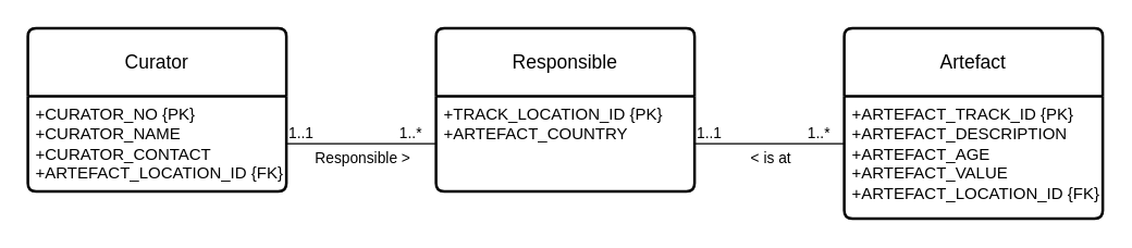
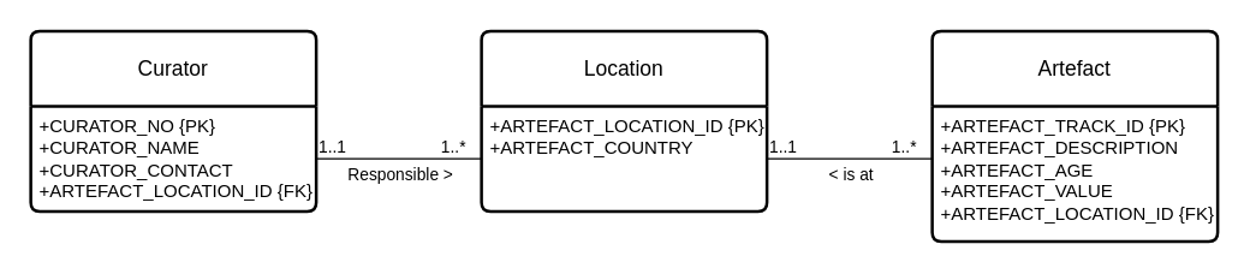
- <mxCell id="6" value="Responsible" style="swimlane;childLayout=stackLayout;horizontal=1;startSize=50;horizontalStack=0;rounded=1;fontSize=14;fontStyle=0;strokeWidth=2;resizeParent=0;resizeLast=1;shadow=0;dashed=0;align=center;arcSize=4;whiteSpace=wrap;html=1;" vertex="1" parent="1"><mxGeometry x="320" y="20" width="190" height="120" as="geometry" /></mxCell>
+ <mxCell id="6" value="Location" style="swimlane;childLayout=stackLayout;horizontal=1;startSize=50;horizontalStack=0;rounded=1;fontSize=14;fontStyle=0;strokeWidth=2;resizeParent=0;resizeLast=1;shadow=0;dashed=0;align=center;arcSize=4;whiteSpace=wrap;html=1;" vertex="1" parent="1"><mxGeometry x="320" y="20" width="190" height="120" as="geometry" /></mxCell>
- <mxCell id="7" value="+TRACK_LOCATION_ID {PK}&lt;div&gt;+ARTEFACT_COUNTRY&lt;/div&gt;" style="align=left;strokeColor=none;fillColor=none;spacingLeft=4;fontSize=12;verticalAlign=top;resizable=0;rotatable=0;part=1;html=1;" vertex="1" parent="6"><mxGeometry y="50" width="190" height="70" as="geometry" /></mxCell>
+ <mxCell id="7" value="+ARTEFACT_LOCATION_ID {PK}&lt;div&gt;+ARTEFACT_COUNTRY&lt;/div&gt;" style="align=left;strokeColor=none;fillColor=none;spacingLeft=4;fontSize=12;verticalAlign=top;resizable=0;rotatable=0;part=1;html=1;" vertex="1" parent="6"><mxGeometry y="50" width="190" height="70" as="geometry" /></mxCell>
